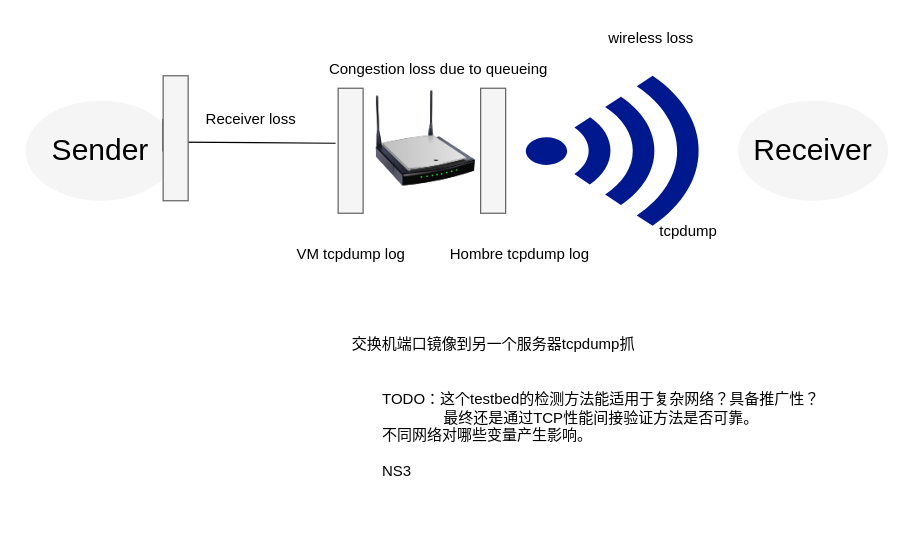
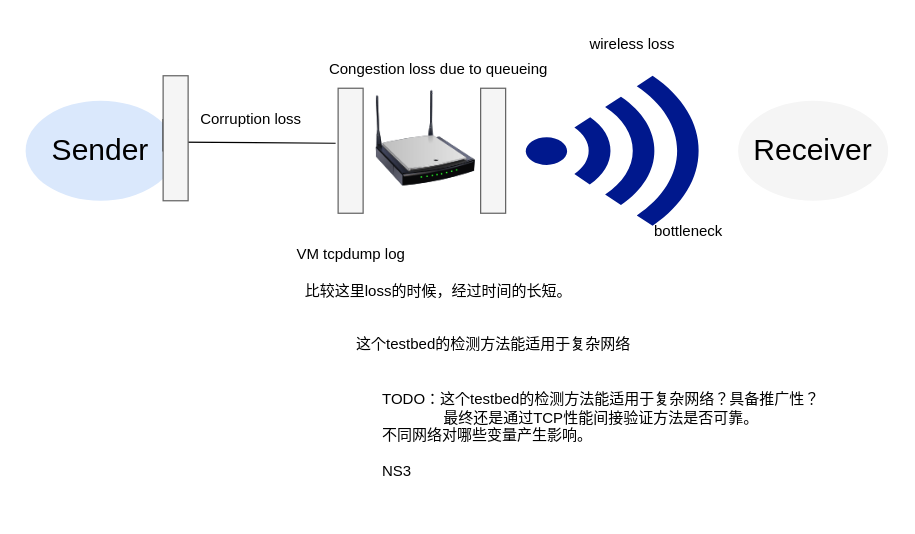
- <mxCell id="10" value="wireless loss" style="text;html=1;align=center;verticalAlign=middle;resizable=0;points=[];autosize=1;strokeColor=none;fillColor=none;" parent="1" vertex="1"><mxGeometry x="475" y="15" width="90" height="30" as="geometry" /></mxCell>
+ <mxCell id="10" value="wireless loss" style="text;html=1;align=center;verticalAlign=middle;resizable=0;points=[];autosize=1;strokeColor=none;fillColor=none;" parent="1" vertex="1"><mxGeometry x="460" y="20" width="90" height="30" as="geometry" /></mxCell>
- <mxCell id="14" value="Receiver loss" style="text;html=1;align=center;verticalAlign=middle;resizable=0;points=[];autosize=1;strokeColor=none;fillColor=none;" parent="1" vertex="1"><mxGeometry x="150" y="80" width="100" height="30" as="geometry" /></mxCell>
+ <mxCell id="14" value="Corruption loss" style="text;html=1;align=center;verticalAlign=middle;resizable=0;points=[];autosize=1;strokeColor=none;fillColor=none;" parent="1" vertex="1"><mxGeometry x="150" y="80" width="100" height="30" as="geometry" /></mxCell>
- <mxCell id="2" value="&lt;font style=&quot;font-size: 24px;&quot;&gt;Sender&lt;/font&gt;" style="ellipse;whiteSpace=wrap;html=1;fillColor=#f5f5f5;strokeColor=none;" parent="1" vertex="1"><mxGeometry x="20" y="80" width="120" height="80" as="geometry" /></mxCell>
+ <mxCell id="2" value="&lt;font style=&quot;font-size: 24px;&quot;&gt;Sender&lt;/font&gt;" style="ellipse;whiteSpace=wrap;html=1;fillColor=#dae8fc;strokeColor=none;" parent="1" vertex="1"><mxGeometry x="20" y="80" width="120" height="80" as="geometry" /></mxCell>
- <mxCell id="15" value="tcpdump" style="text;html=1;align=center;verticalAlign=middle;resizable=0;points=[];autosize=1;strokeColor=none;fillColor=none;" parent="1" vertex="1"><mxGeometry x="510" y="170" width="80" height="30" as="geometry" /></mxCell>
+ <mxCell id="15" value="bottleneck" style="text;html=1;align=center;verticalAlign=middle;resizable=0;points=[];autosize=1;strokeColor=none;fillColor=none;" parent="1" vertex="1"><mxGeometry x="510" y="170" width="80" height="30" as="geometry" /></mxCell>
- <mxCell id="9" value="Hombre tcpdump log" style="text;html=1;align=center;verticalAlign=middle;resizable=0;points=[];autosize=1;strokeColor=none;fillColor=none;" parent="1" vertex="1"><mxGeometry x="350" y="188" width="130" height="30" as="geometry" /></mxCell>
+ <mxCell id="17" value="比较这里loss的时候，经过时间的长短。" style="text;html=1;align=center;verticalAlign=middle;resizable=0;points=[];autosize=1;strokeColor=none;fillColor=none;" parent="1" vertex="1"><mxGeometry x="230" y="218" width="240" height="30" as="geometry" /></mxCell>
- <mxCell id="18" value="交换机端口镜像到另一个服务器tcpdump抓" style="text;html=1;align=center;verticalAlign=middle;resizable=0;points=[];autosize=1;strokeColor=none;fillColor=none;" parent="1" vertex="1"><mxGeometry x="269" y="260" width="250" height="30" as="geometry" /></mxCell>
+ <mxCell id="18" value="这个testbed的检测方法能适用于复杂网络" style="text;html=1;align=center;verticalAlign=middle;resizable=0;points=[];autosize=1;strokeColor=none;fillColor=none;" parent="1" vertex="1"><mxGeometry x="269" y="260" width="250" height="30" as="geometry" /></mxCell>
